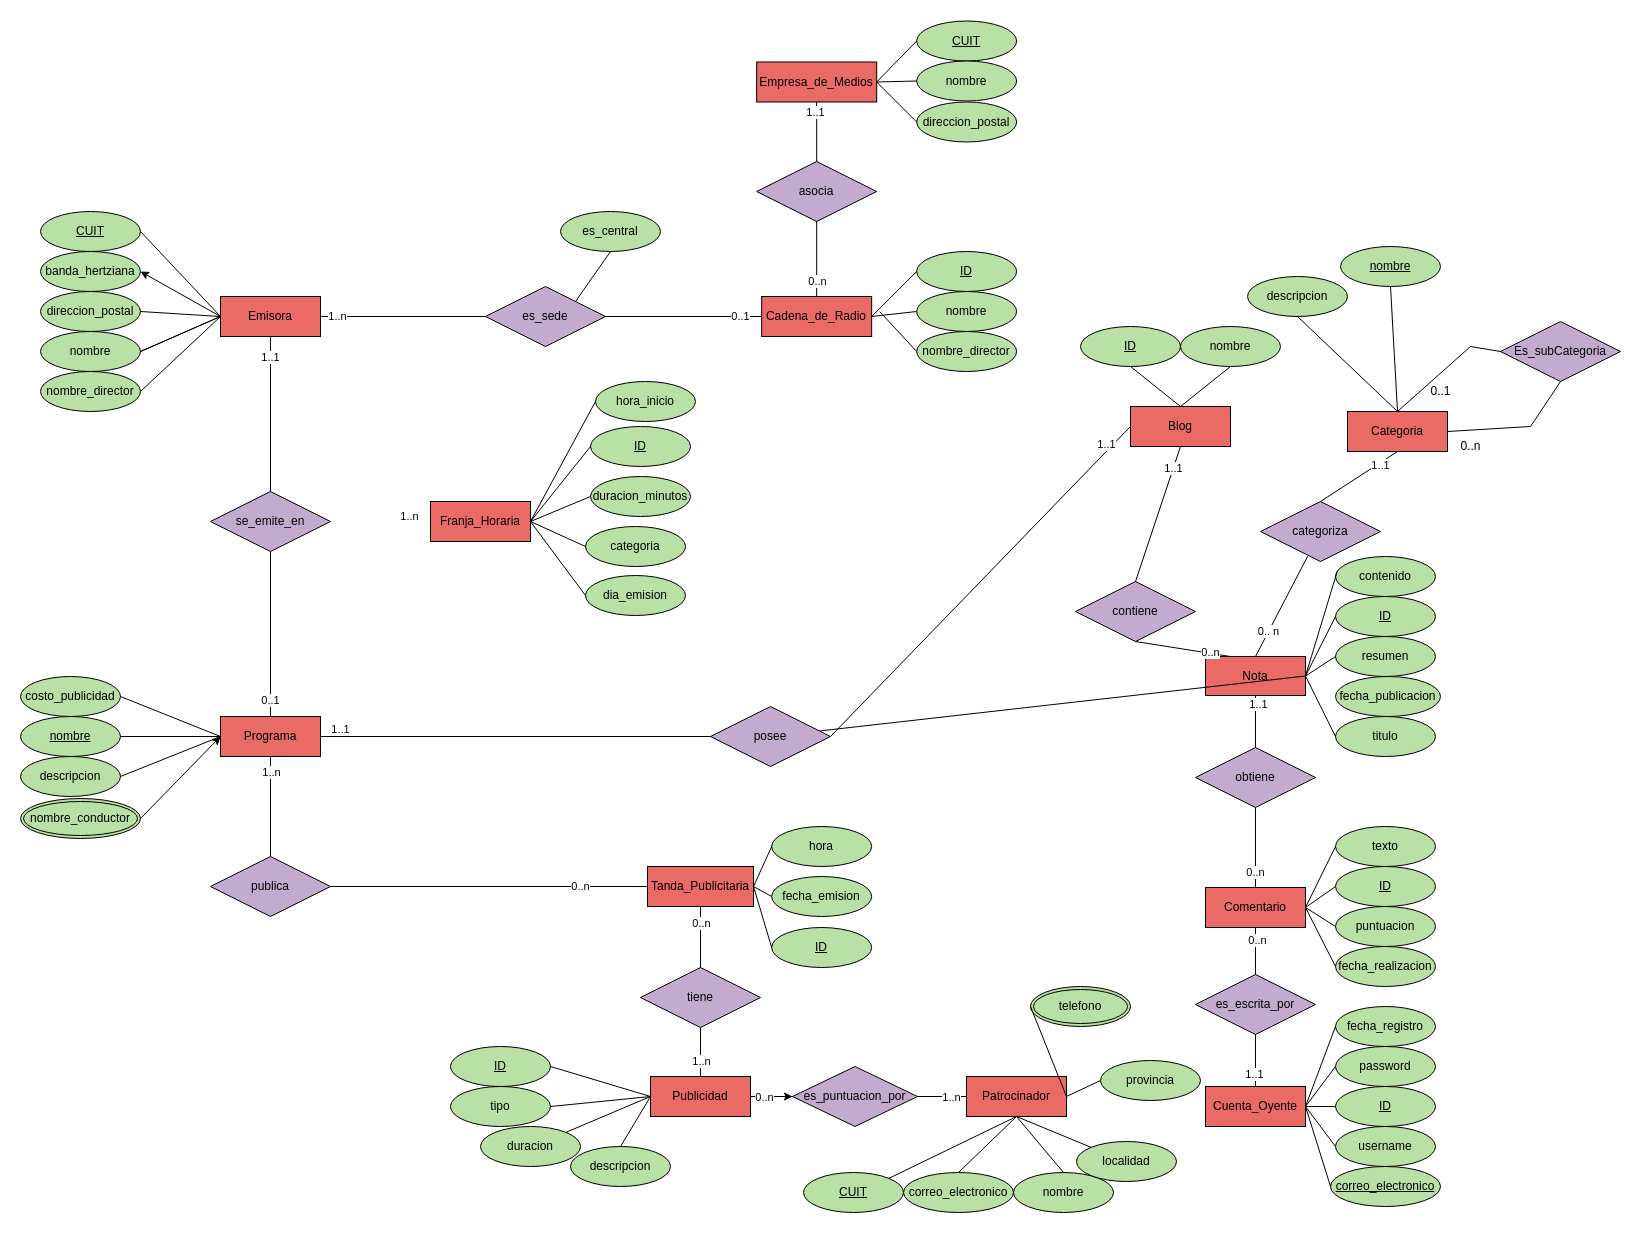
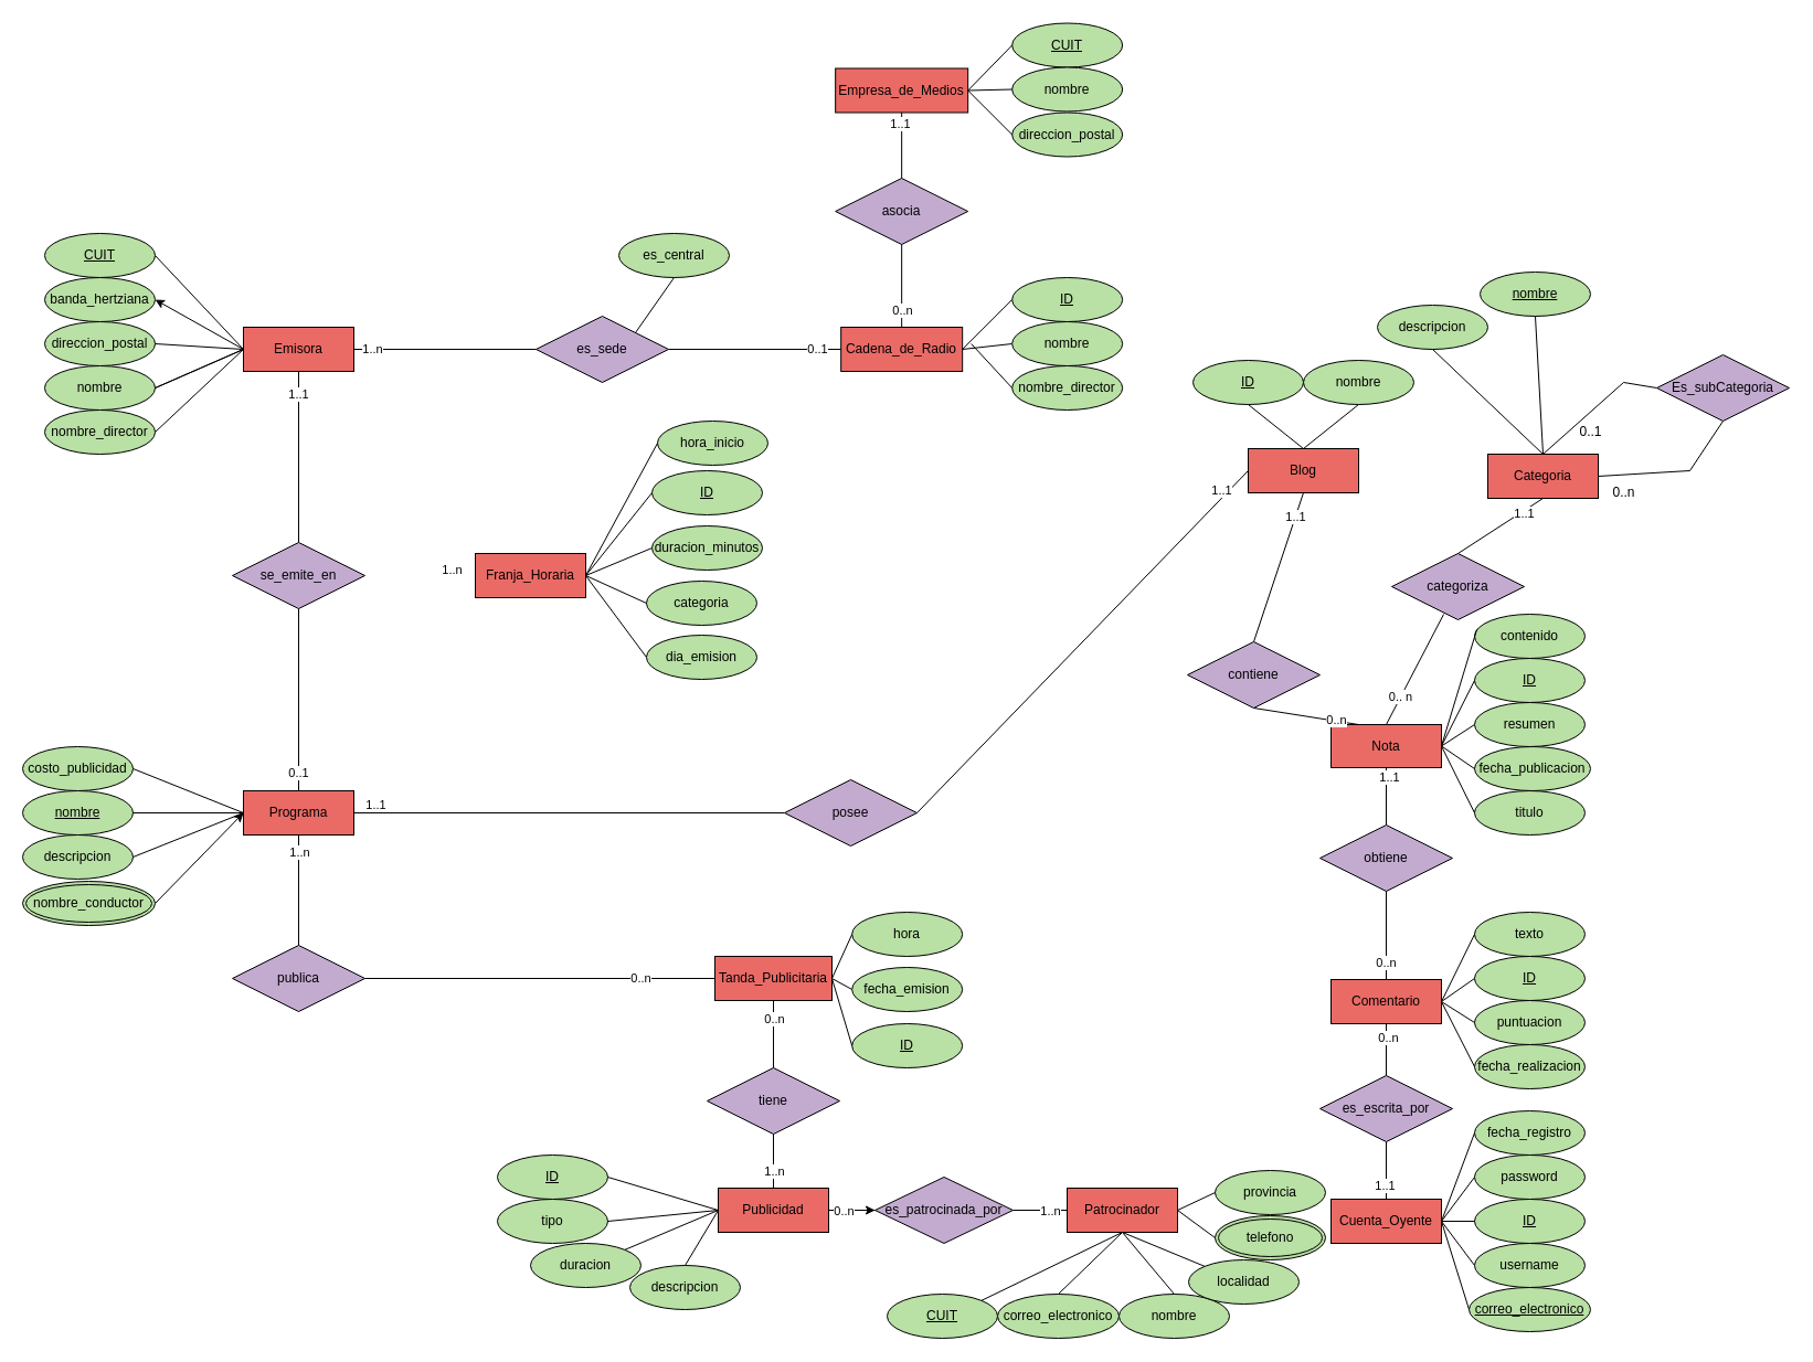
- <mxCell id="62" value="" style="endArrow=none;html=1;rounded=0;exitX=1;exitY=0.5;exitDx=0;exitDy=0;" parent="1" source="53" target="174" edge="1"><mxGeometry relative="1" as="geometry"><mxPoint x="1312" y="916" as="sourcePoint" /><mxPoint x="1346" y="830" as="targetPoint" /></mxGeometry></mxCell>
+ <mxCell id="62" value="" style="endArrow=none;html=1;rounded=0;exitX=1;exitY=0.5;exitDx=0;exitDy=0;entryX=0;entryY=0.5;entryDx=0;entryDy=0;" parent="1" source="53" target="57" edge="1"><mxGeometry relative="1" as="geometry"><mxPoint x="1312" y="916" as="sourcePoint" /><mxPoint x="1346" y="830" as="targetPoint" /></mxGeometry></mxCell>
- <mxCell id="139" value="telefono" style="ellipse;shape=doubleEllipse;margin=3;whiteSpace=wrap;html=1;align=center;fillColor=#B9E0A5;" parent="1" vertex="1"><mxGeometry x="1030" y="986" width="100" height="40" as="geometry" /></mxCell>
+ <mxCell id="139" value="telefono" style="ellipse;shape=doubleEllipse;margin=3;whiteSpace=wrap;html=1;align=center;fillColor=#B9E0A5;" parent="1" vertex="1"><mxGeometry x="1100" y="1101" width="100" height="40" as="geometry" /></mxCell>
- <mxCell id="146" value="es_puntuacion_por" style="shape=rhombus;perimeter=rhombusPerimeter;whiteSpace=wrap;html=1;align=center;fillColor=#C3ABD0;" parent="1" vertex="1"><mxGeometry x="792" y="1066" width="125" height="60" as="geometry" /></mxCell>
+ <mxCell id="146" value="es_patrocinada_por" style="shape=rhombus;perimeter=rhombusPerimeter;whiteSpace=wrap;html=1;align=center;fillColor=#C3ABD0;" parent="1" vertex="1"><mxGeometry x="792" y="1066" width="125" height="60" as="geometry" /></mxCell>
